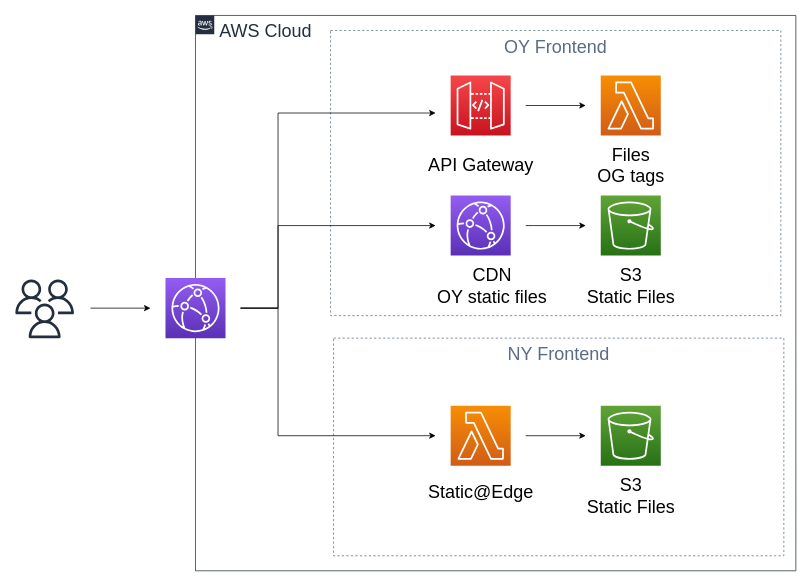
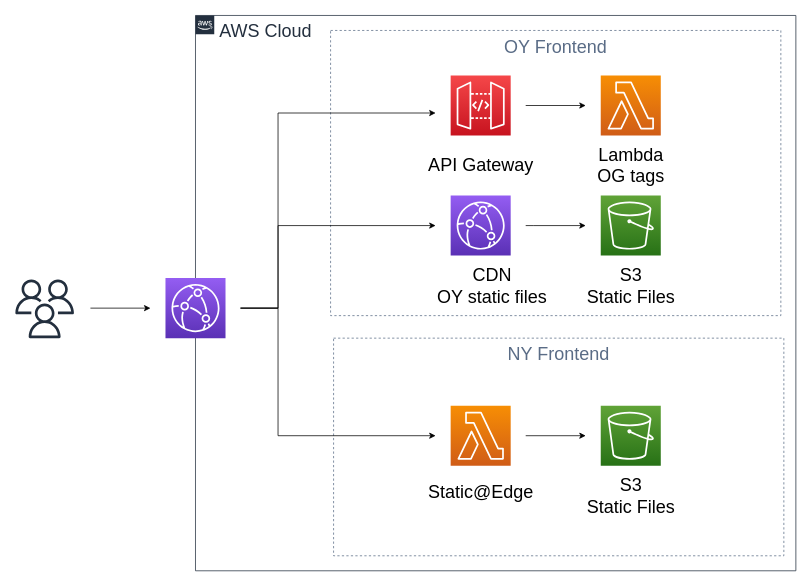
- <mxCell id="17" value="&lt;font style=&quot;font-size: 24px&quot;&gt;Files&lt;br&gt;OG tags&lt;br&gt;&lt;/font&gt;" style="text;html=1;resizable=0;autosize=1;align=center;verticalAlign=middle;points=[];fillColor=none;strokeColor=none;rounded=0;" parent="1" vertex="1"><mxGeometry x="790" y="200" width="100" height="40" as="geometry" /></mxCell>
+ <mxCell id="17" value="&lt;font style=&quot;font-size: 24px&quot;&gt;Lambda&lt;br&gt;OG tags&lt;br&gt;&lt;/font&gt;" style="text;html=1;resizable=0;autosize=1;align=center;verticalAlign=middle;points=[];fillColor=none;strokeColor=none;rounded=0;" parent="1" vertex="1"><mxGeometry x="790" y="200" width="100" height="40" as="geometry" /></mxCell>
